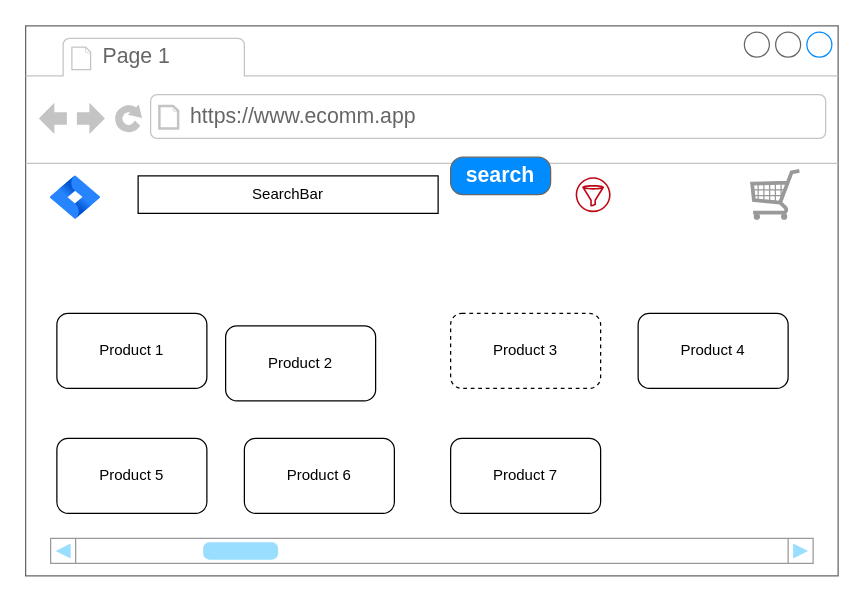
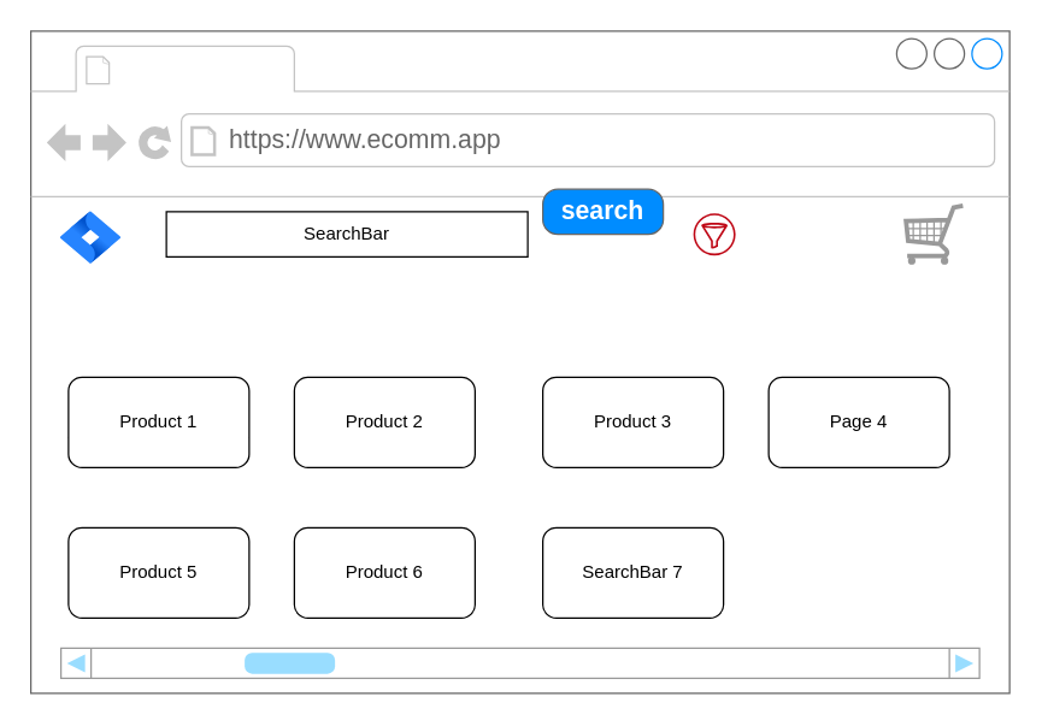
- <mxCell id="3" value="Page 1" style="strokeWidth=1;shadow=0;dashed=0;align=center;html=1;shape=mxgraph.mockup.containers.anchor;fontSize=17;fontColor=#666666;align=left;whiteSpace=wrap;" vertex="1" parent="2"><mxGeometry x="60" y="12" width="110" height="26" as="geometry" /></mxCell>
- <mxCell id="12" value="Product 3" style="rounded=1;whiteSpace=wrap;html=1;dashed=1;" vertex="1" parent="2"><mxGeometry x="340" y="230" width="120" height="60" as="geometry" /></mxCell>
+ <mxCell id="12" value="Product 3" style="rounded=1;whiteSpace=wrap;html=1;" vertex="1" parent="2"><mxGeometry x="340" y="230" width="120" height="60" as="geometry" /></mxCell>
- <mxCell id="13" value="Product 4" style="rounded=1;whiteSpace=wrap;html=1;" vertex="1" parent="2"><mxGeometry x="490" y="230" width="120" height="60" as="geometry" /></mxCell>
+ <mxCell id="13" value="Page 4" style="rounded=1;whiteSpace=wrap;html=1;" vertex="1" parent="2"><mxGeometry x="490" y="230" width="120" height="60" as="geometry" /></mxCell>
- <mxCell id="8" value="Product 2" style="rounded=1;whiteSpace=wrap;html=1;" vertex="1" parent="2"><mxGeometry x="160" y="240" width="120" height="60" as="geometry" /></mxCell>
+ <mxCell id="8" value="Product 2" style="rounded=1;whiteSpace=wrap;html=1;" vertex="1" parent="2"><mxGeometry x="175" y="230" width="120" height="60" as="geometry" /></mxCell>
- <mxCell id="14" value="Product 7" style="rounded=1;whiteSpace=wrap;html=1;" vertex="1" parent="2"><mxGeometry x="340" y="330" width="120" height="60" as="geometry" /></mxCell>
+ <mxCell id="14" value="SearchBar 7" style="rounded=1;whiteSpace=wrap;html=1;" vertex="1" parent="2"><mxGeometry x="340" y="330" width="120" height="60" as="geometry" /></mxCell>
